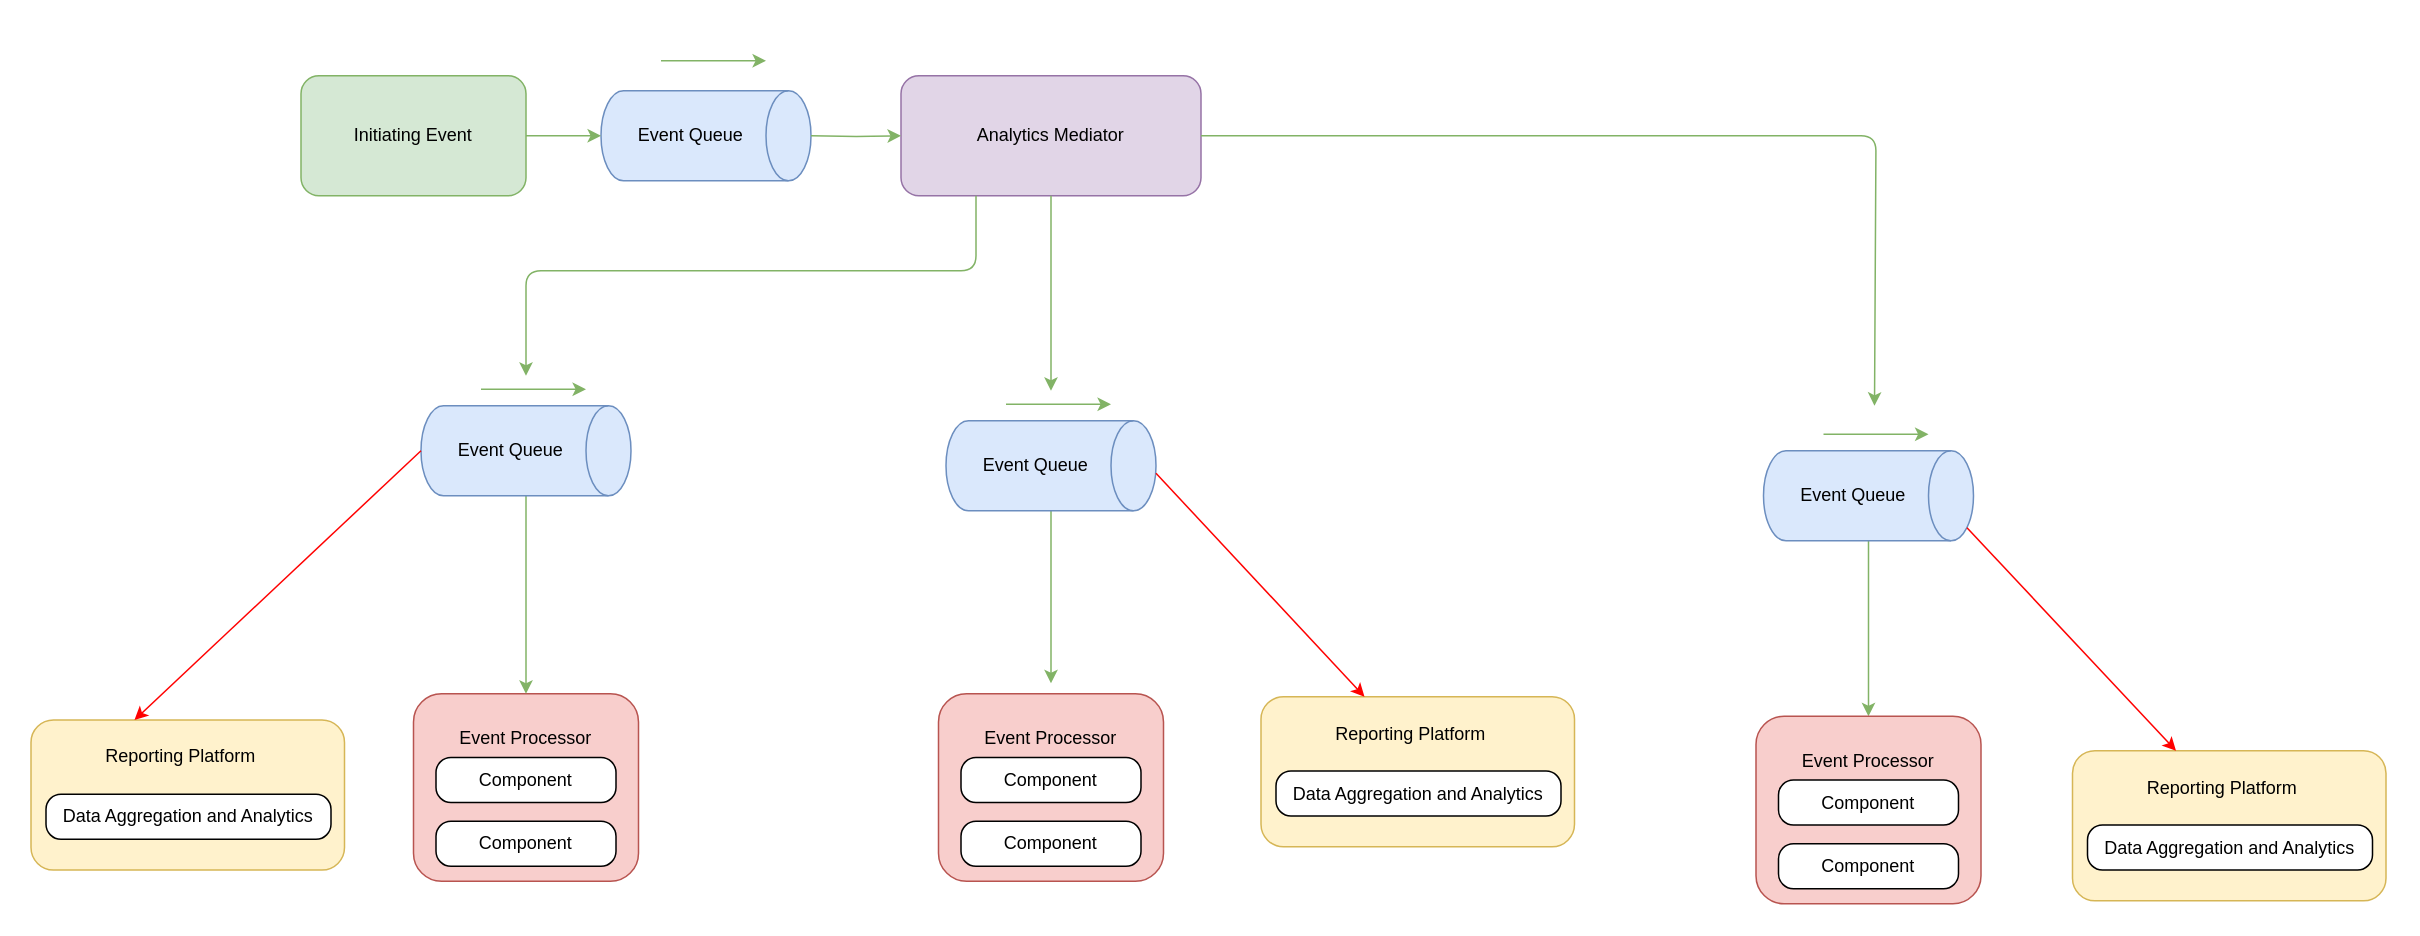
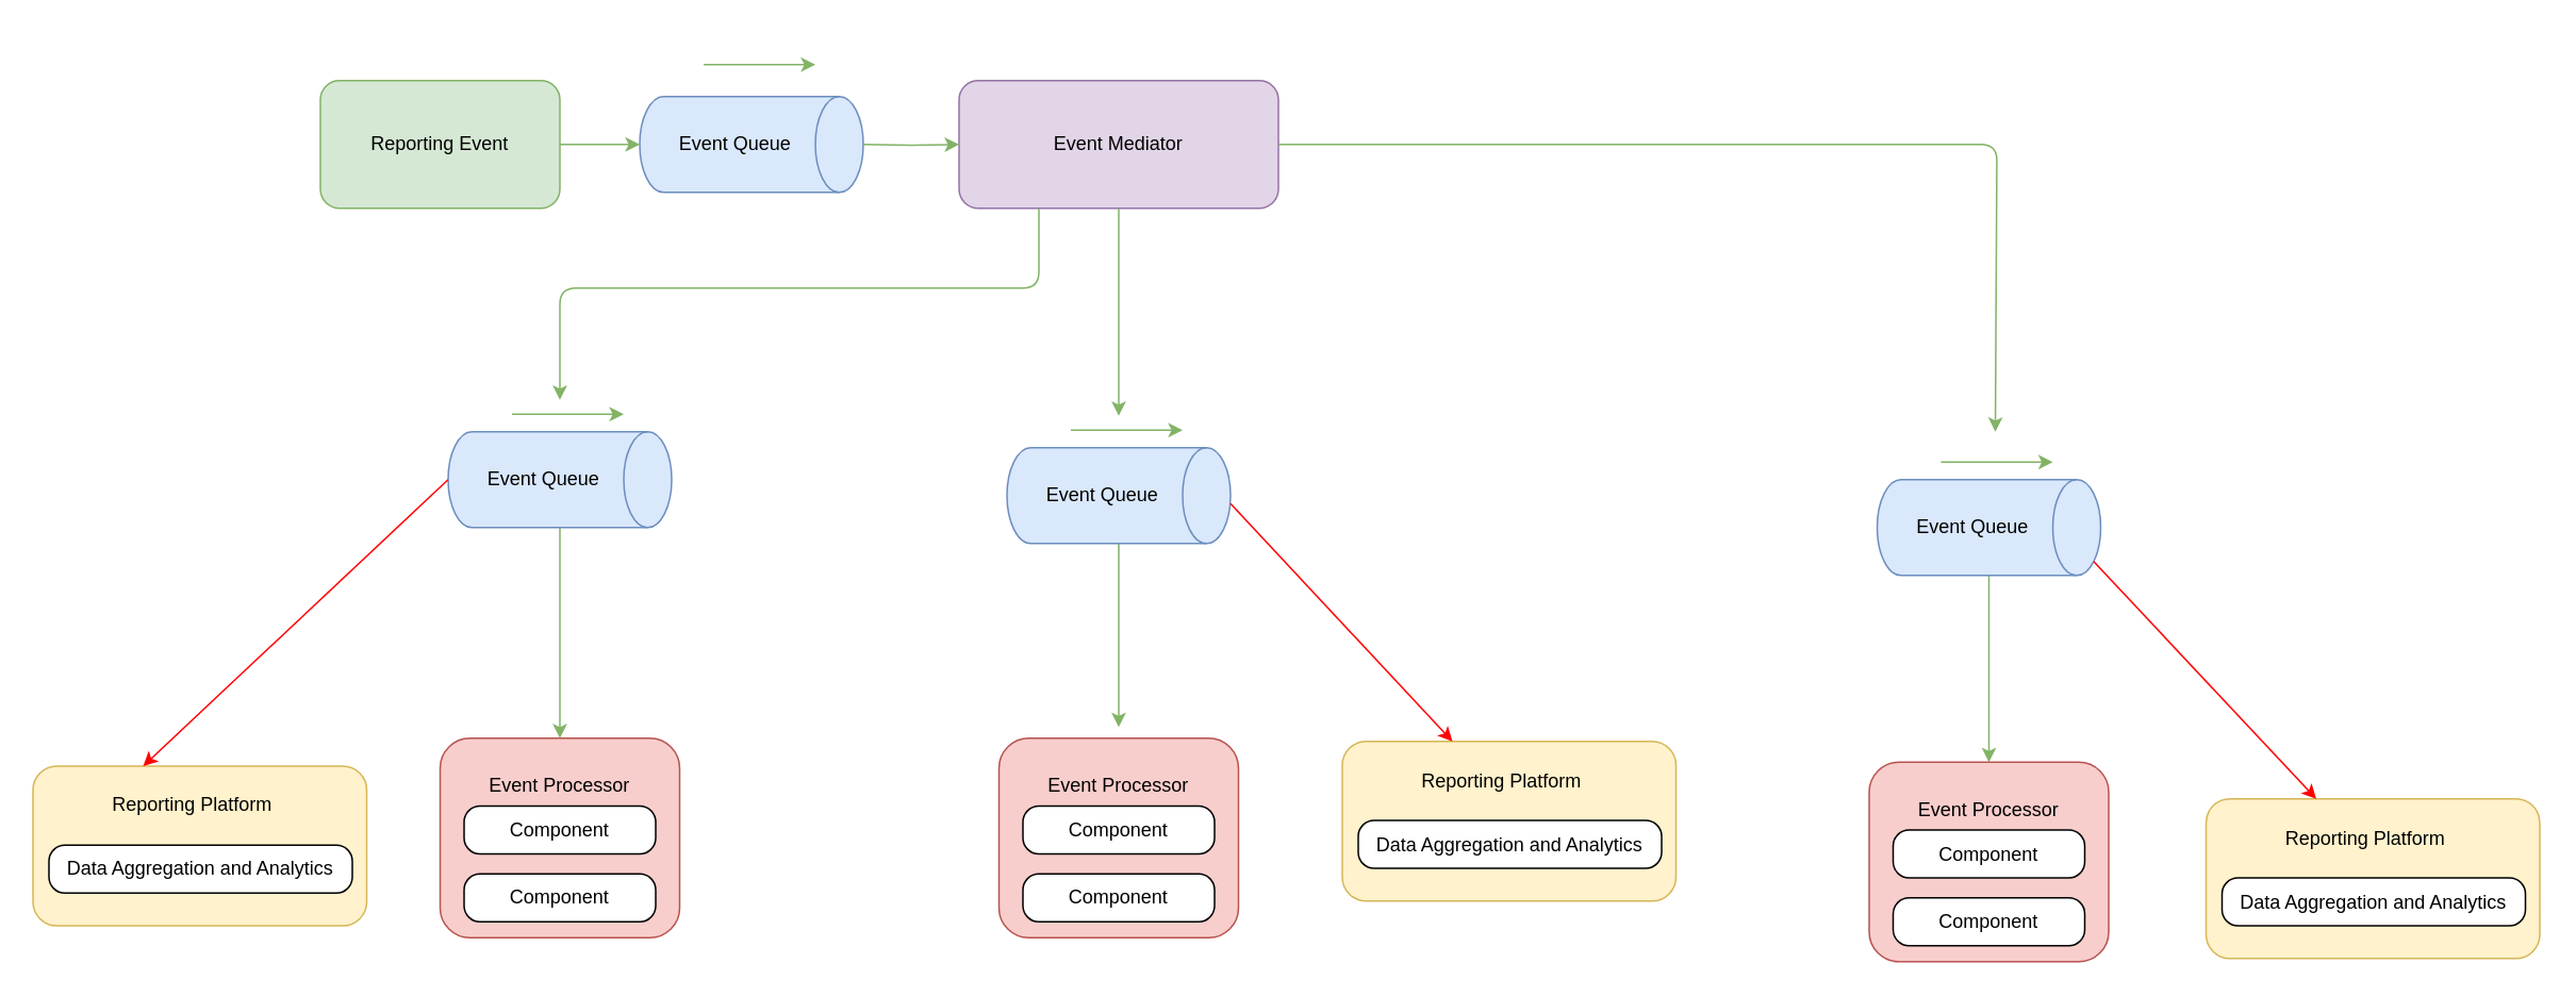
- <mxCell id="4" value="Initiating Event" style="rounded=1;whiteSpace=wrap;html=1;fillColor=#d5e8d4;strokeColor=#82b366;" vertex="1" parent="1"><mxGeometry x="200" y="50" width="150" height="80" as="geometry" /></mxCell>
+ <mxCell id="4" value="Reporting Event" style="rounded=1;whiteSpace=wrap;html=1;fillColor=#d5e8d4;strokeColor=#82b366;" vertex="1" parent="1"><mxGeometry x="200" y="50" width="150" height="80" as="geometry" /></mxCell>
- <mxCell id="5" value="Analytics Mediator" style="rounded=1;whiteSpace=wrap;html=1;fillColor=#e1d5e7;strokeColor=#9673a6;" vertex="1" parent="1"><mxGeometry x="600" y="50" width="200" height="80" as="geometry" /></mxCell>
+ <mxCell id="5" value="Event Mediator" style="rounded=1;whiteSpace=wrap;html=1;fillColor=#e1d5e7;strokeColor=#9673a6;" vertex="1" parent="1"><mxGeometry x="600" y="50" width="200" height="80" as="geometry" /></mxCell>
